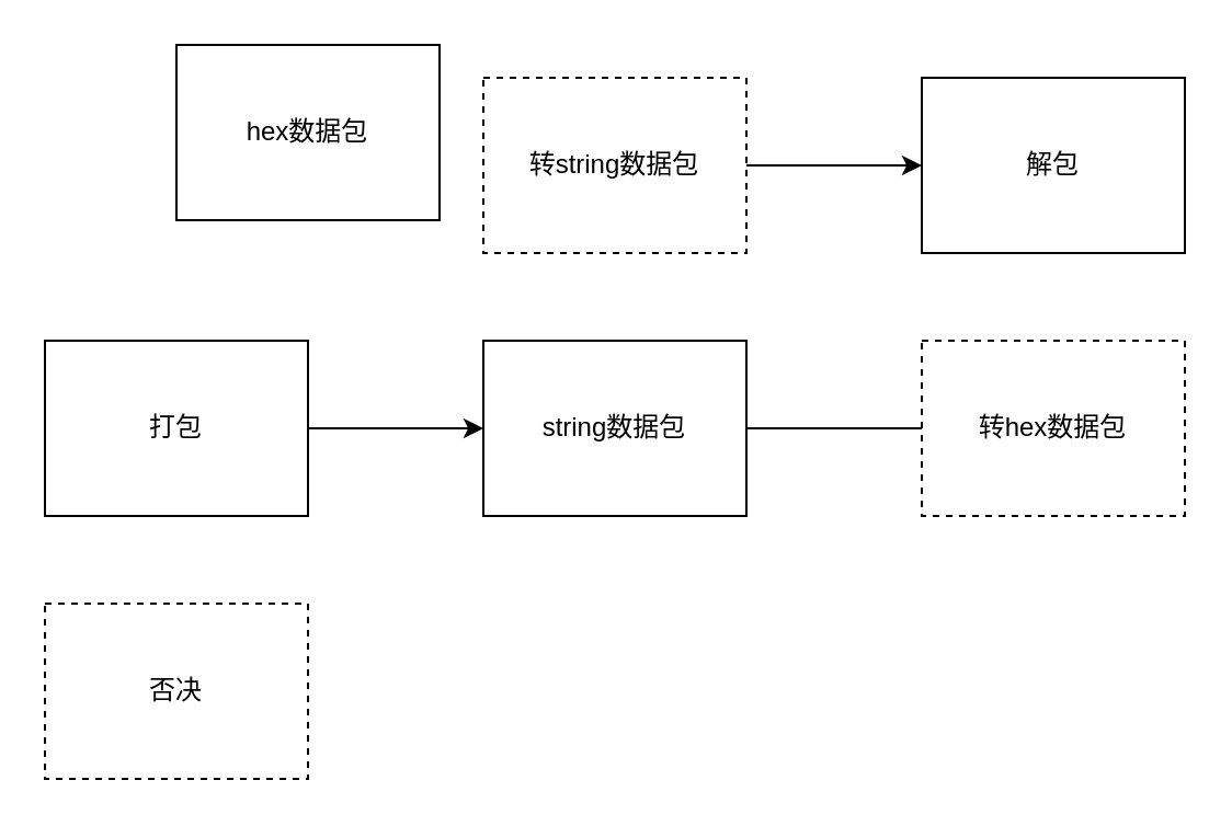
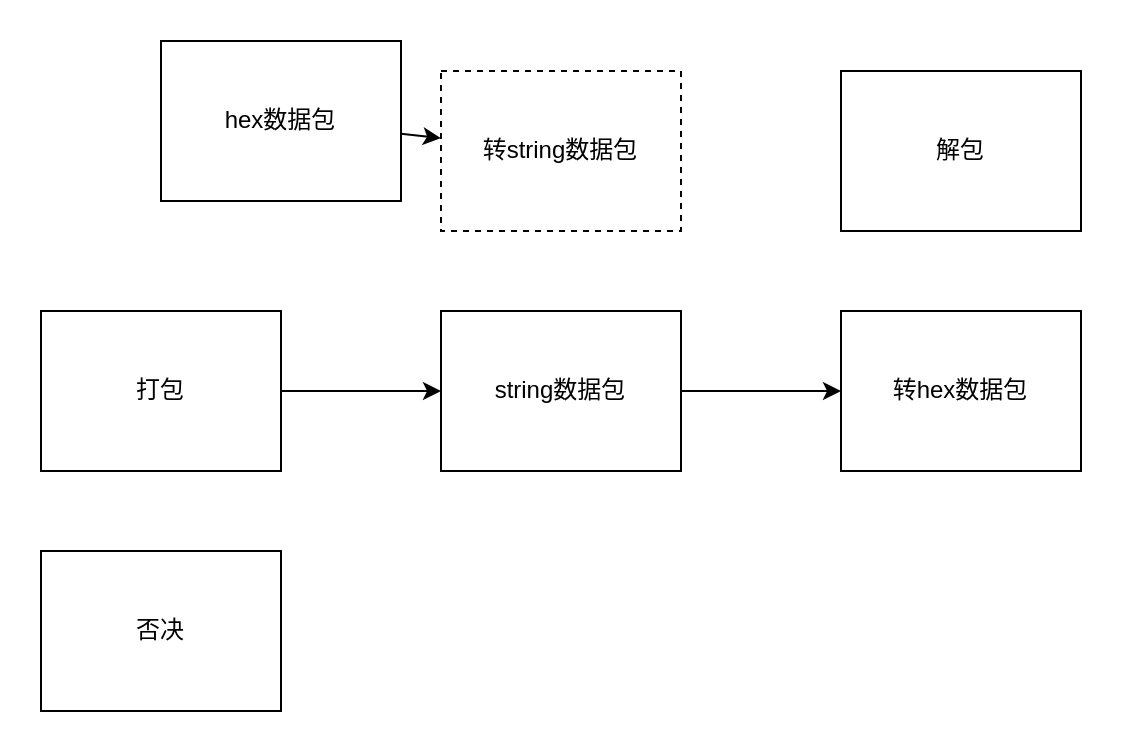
+ <mxCell id="2" style="edgeStyle=none;html=1;" edge="1" parent="1" source="3" target="5"><mxGeometry relative="1" as="geometry" /></mxCell>
- <mxCell id="4" style="edgeStyle=none;html=1;" edge="1" parent="1" source="5" target="6"><mxGeometry relative="1" as="geometry" /></mxCell>
- <mxCell id="9" style="edgeStyle=none;html=1;endArrow=none;" edge="1" parent="1" source="10" target="11"><mxGeometry relative="1" as="geometry" /></mxCell>
+ <mxCell id="9" style="edgeStyle=none;html=1;" edge="1" parent="1" source="10" target="11"><mxGeometry relative="1" as="geometry" /></mxCell>
- <mxCell id="11" value="转hex数据包" style="rounded=0;whiteSpace=wrap;html=1;dashed=1;" vertex="1" parent="1"><mxGeometry x="420" y="155" width="120" height="80" as="geometry" /></mxCell>
+ <mxCell id="11" value="转hex数据包" style="rounded=0;whiteSpace=wrap;html=1;" vertex="1" parent="1"><mxGeometry x="420" y="155" width="120" height="80" as="geometry" /></mxCell>
- <mxCell id="12" value="否决" style="rounded=0;whiteSpace=wrap;html=1;dashed=1;" vertex="1" parent="1"><mxGeometry x="20" y="275" width="120" height="80" as="geometry" /></mxCell>
+ <mxCell id="12" value="否决" style="rounded=0;whiteSpace=wrap;html=1;" vertex="1" parent="1"><mxGeometry x="20" y="275" width="120" height="80" as="geometry" /></mxCell>
